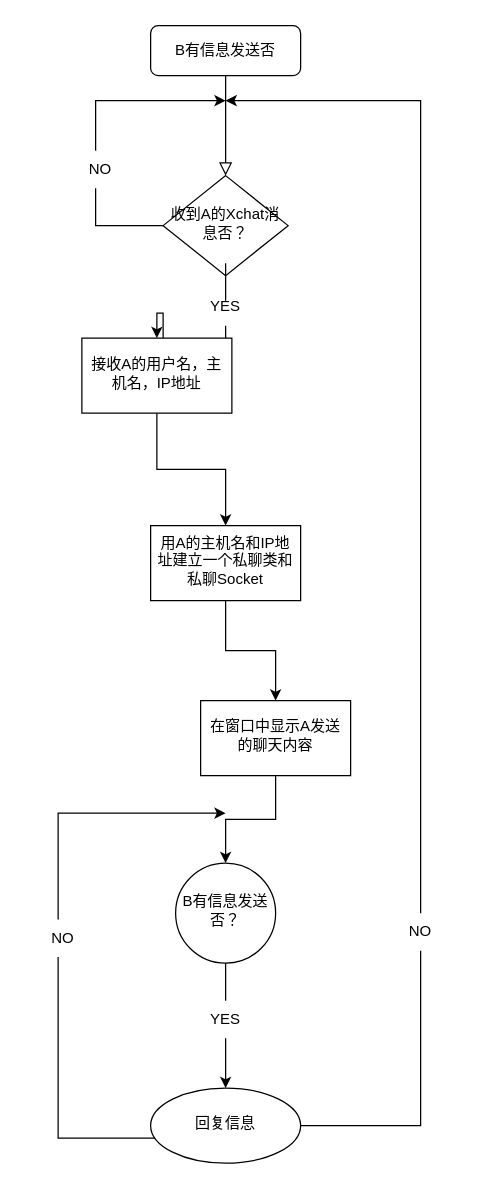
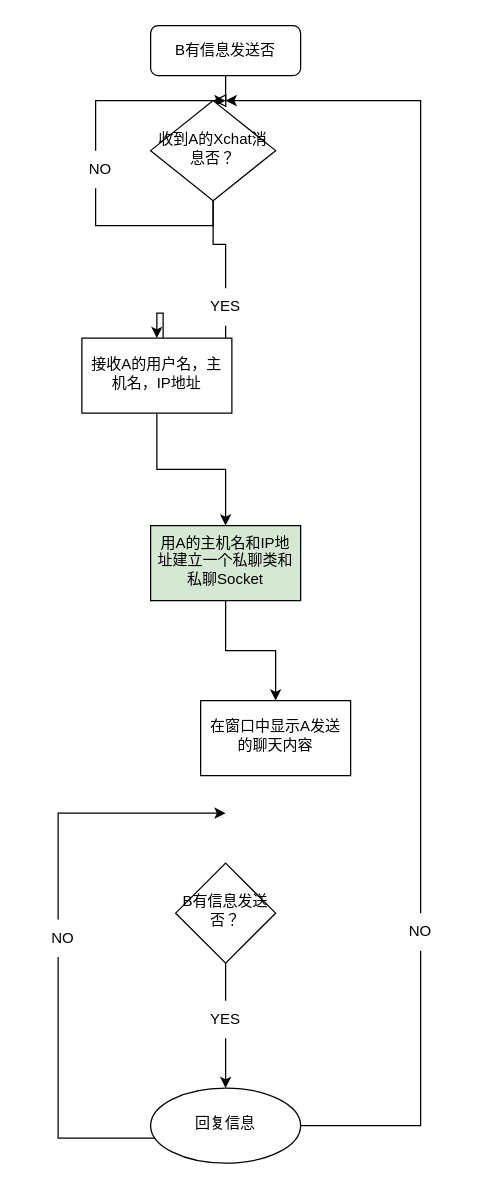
- <mxCell id="6" value="收到A的Xchat消息否？" style="rhombus;whiteSpace=wrap;html=1;shadow=0;fontFamily=Helvetica;fontSize=12;align=center;strokeWidth=1;spacing=6;spacingTop=-4;" parent="1" vertex="1"><mxGeometry x="130" y="140" width="100" height="80" as="geometry" /></mxCell>
+ <mxCell id="6" value="收到A的Xchat消息否？" style="rhombus;whiteSpace=wrap;html=1;shadow=0;fontFamily=Helvetica;fontSize=12;align=center;strokeWidth=1;spacing=6;spacingTop=-4;" parent="1" vertex="1"><mxGeometry x="120" y="80" width="100" height="80" as="geometry" /></mxCell>
- <mxCell id="10" value="用A的主机名和IP地址建立一个私聊类和私聊Socket" style="whiteSpace=wrap;html=1;shadow=0;strokeWidth=1;spacing=6;spacingTop=-4;" parent="1" vertex="1"><mxGeometry x="120" y="420" width="120" height="60" as="geometry" /></mxCell>
+ <mxCell id="10" value="用A的主机名和IP地址建立一个私聊类和私聊Socket" style="whiteSpace=wrap;html=1;shadow=0;strokeWidth=1;spacing=6;spacingTop=-4;fillColor=#d5e8d4;" parent="1" vertex="1"><mxGeometry x="120" y="420" width="120" height="60" as="geometry" /></mxCell>
- <mxCell id="11" value="" style="edgeStyle=orthogonalEdgeStyle;rounded=0;orthogonalLoop=1;jettySize=auto;html=1;" parent="1" source="12" target="14" edge="1"><mxGeometry relative="1" as="geometry" /></mxCell>
- <mxCell id="14" value="B有信息发送否？" style="ellipse;whiteSpace=wrap;html=1;shadow=0;strokeWidth=1;spacing=6;spacingTop=-4;" parent="1" vertex="1"><mxGeometry x="140" y="690" width="80" height="80" as="geometry" /></mxCell>
+ <mxCell id="14" value="B有信息发送否？" style="rhombus;whiteSpace=wrap;html=1;shadow=0;strokeWidth=1;spacing=6;spacingTop=-4;" parent="1" vertex="1"><mxGeometry x="140" y="690" width="80" height="80" as="geometry" /></mxCell>
